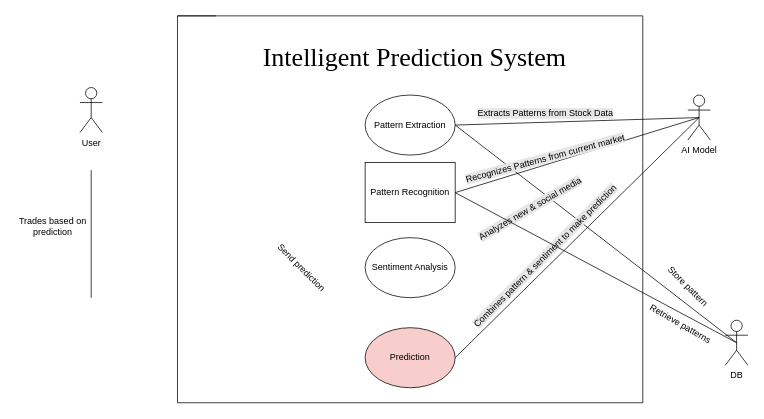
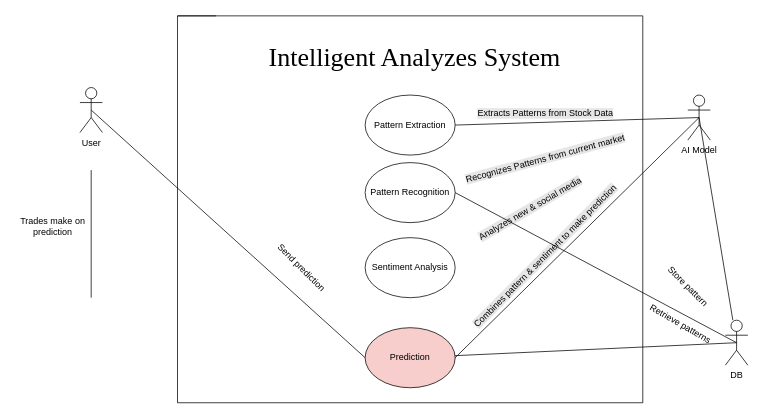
- <mxCell id="4" value="&lt;span style=&quot;font-size:26.0pt;font-family:&amp;quot;Times New Roman&amp;quot;,serif;&lt;br/&gt;mso-fareast-font-family:&amp;quot;Times New Roman&amp;quot;;mso-ansi-language:EN-US;mso-fareast-language:&lt;br/&gt;EN-US;mso-bidi-language:AR-SA&quot;&gt;Intelligent Prediction System&amp;nbsp;&lt;/span&gt;" style="text;html=1;align=center;verticalAlign=middle;resizable=0;points=[];autosize=1;strokeColor=none;fillColor=none;" vertex="1" parent="1"><mxGeometry x="336" y="46" width="440" height="60" as="geometry" /></mxCell>
+ <mxCell id="4" value="&lt;span style=&quot;font-size:26.0pt;font-family:&amp;quot;Times New Roman&amp;quot;,serif;&lt;br/&gt;mso-fareast-font-family:&amp;quot;Times New Roman&amp;quot;;mso-ansi-language:EN-US;mso-fareast-language:&lt;br/&gt;EN-US;mso-bidi-language:AR-SA&quot;&gt;Intelligent Analyzes System&amp;nbsp;&lt;/span&gt;" style="text;html=1;align=center;verticalAlign=middle;resizable=0;points=[];autosize=1;strokeColor=none;fillColor=none;" vertex="1" parent="1"><mxGeometry x="336" y="46" width="440" height="60" as="geometry" /></mxCell>
- <mxCell id="13" value="" style="endArrow=none;html=1;rounded=0;entryX=1;entryY=0.5;entryDx=0;entryDy=0;exitX=0.5;exitY=0.5;exitDx=0;exitDy=0;exitPerimeter=0;" edge="1" parent="1" source="5" target="7"><mxGeometry width="50" height="50" relative="1" as="geometry"><mxPoint x="276" y="326" as="sourcePoint" /><mxPoint x="326" y="276" as="targetPoint" /></mxGeometry></mxCell>
+ <mxCell id="13" value="" style="endArrow=none;html=1;rounded=0;exitX=0.5;exitY=0.5;exitDx=0;exitDy=0;exitPerimeter=0;" edge="1" parent="1" source="5" target="14"><mxGeometry width="50" height="50" relative="1" as="geometry"><mxPoint x="276" y="326" as="sourcePoint" /><mxPoint x="326" y="276" as="targetPoint" /></mxGeometry></mxCell>
- <mxCell id="7" value="Pattern Recognition" style="whiteSpace=wrap;html=1;rounded=0;" vertex="1" parent="1"><mxGeometry x="486" y="216" width="120" height="80" as="geometry" /></mxCell>
+ <mxCell id="7" value="Pattern Recognition" style="ellipse;whiteSpace=wrap;html=1;" vertex="1" parent="1"><mxGeometry x="486" y="216" width="120" height="80" as="geometry" /></mxCell>
- <mxCell id="25" value="Trades based on prediction" style="text;html=1;align=center;verticalAlign=middle;whiteSpace=wrap;rounded=0;" vertex="1" parent="1"><mxGeometry x="20" y="286" width="100" height="30" as="geometry" /></mxCell>
+ <mxCell id="25" value="Trades make on prediction" style="text;html=1;align=center;verticalAlign=middle;whiteSpace=wrap;rounded=0;" vertex="1" parent="1"><mxGeometry x="20" y="286" width="100" height="30" as="geometry" /></mxCell>
+ <mxCell id="22" value="" style="endArrow=none;html=1;rounded=0;entryX=0.5;entryY=0.5;entryDx=0;entryDy=0;entryPerimeter=0;exitX=0;exitY=0.5;exitDx=0;exitDy=0;" edge="1" parent="1" source="10" target="6"><mxGeometry width="50" height="50" relative="1" as="geometry"><mxPoint x="276" y="326" as="sourcePoint" /><mxPoint x="326" y="276" as="targetPoint" /></mxGeometry></mxCell>
- <mxCell id="2" value="" style="endArrow=none;html=1;rounded=0;entryX=1;entryY=0.5;entryDx=0;entryDy=0;exitX=0.5;exitY=0.5;exitDx=0;exitDy=0;exitPerimeter=0;" edge="1" parent="1" source="14" target="8"><mxGeometry width="50" height="50" relative="1" as="geometry"><mxPoint x="276" y="326" as="sourcePoint" /><mxPoint x="326" y="276" as="targetPoint" /></mxGeometry></mxCell>
+ <mxCell id="2" value="" style="endArrow=none;html=1;rounded=0;exitX=0.5;exitY=0.5;exitDx=0;exitDy=0;exitPerimeter=0;" edge="1" parent="1" source="14" target="10"><mxGeometry width="50" height="50" relative="1" as="geometry"><mxPoint x="276" y="326" as="sourcePoint" /><mxPoint x="326" y="276" as="targetPoint" /></mxGeometry></mxCell>
